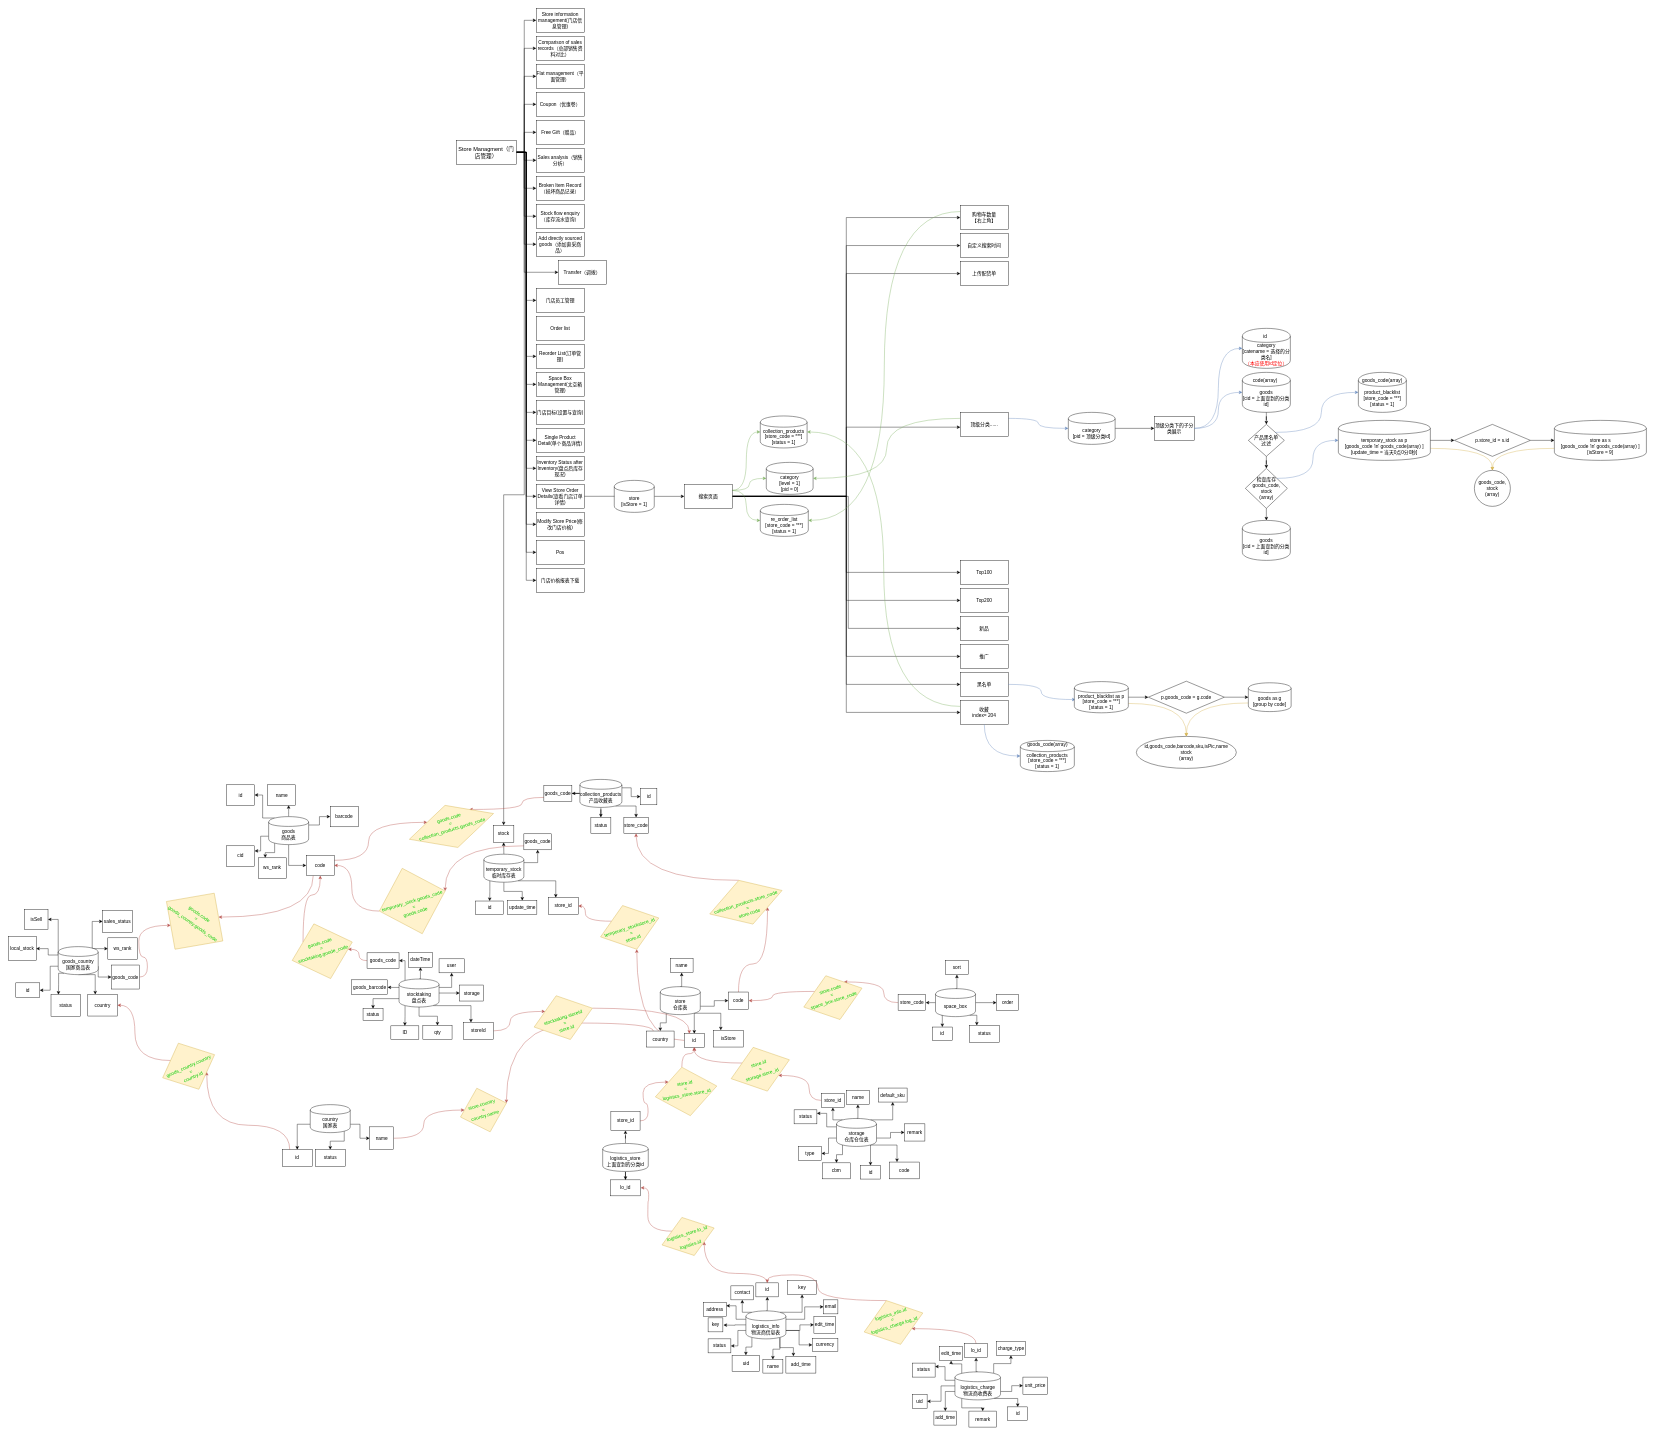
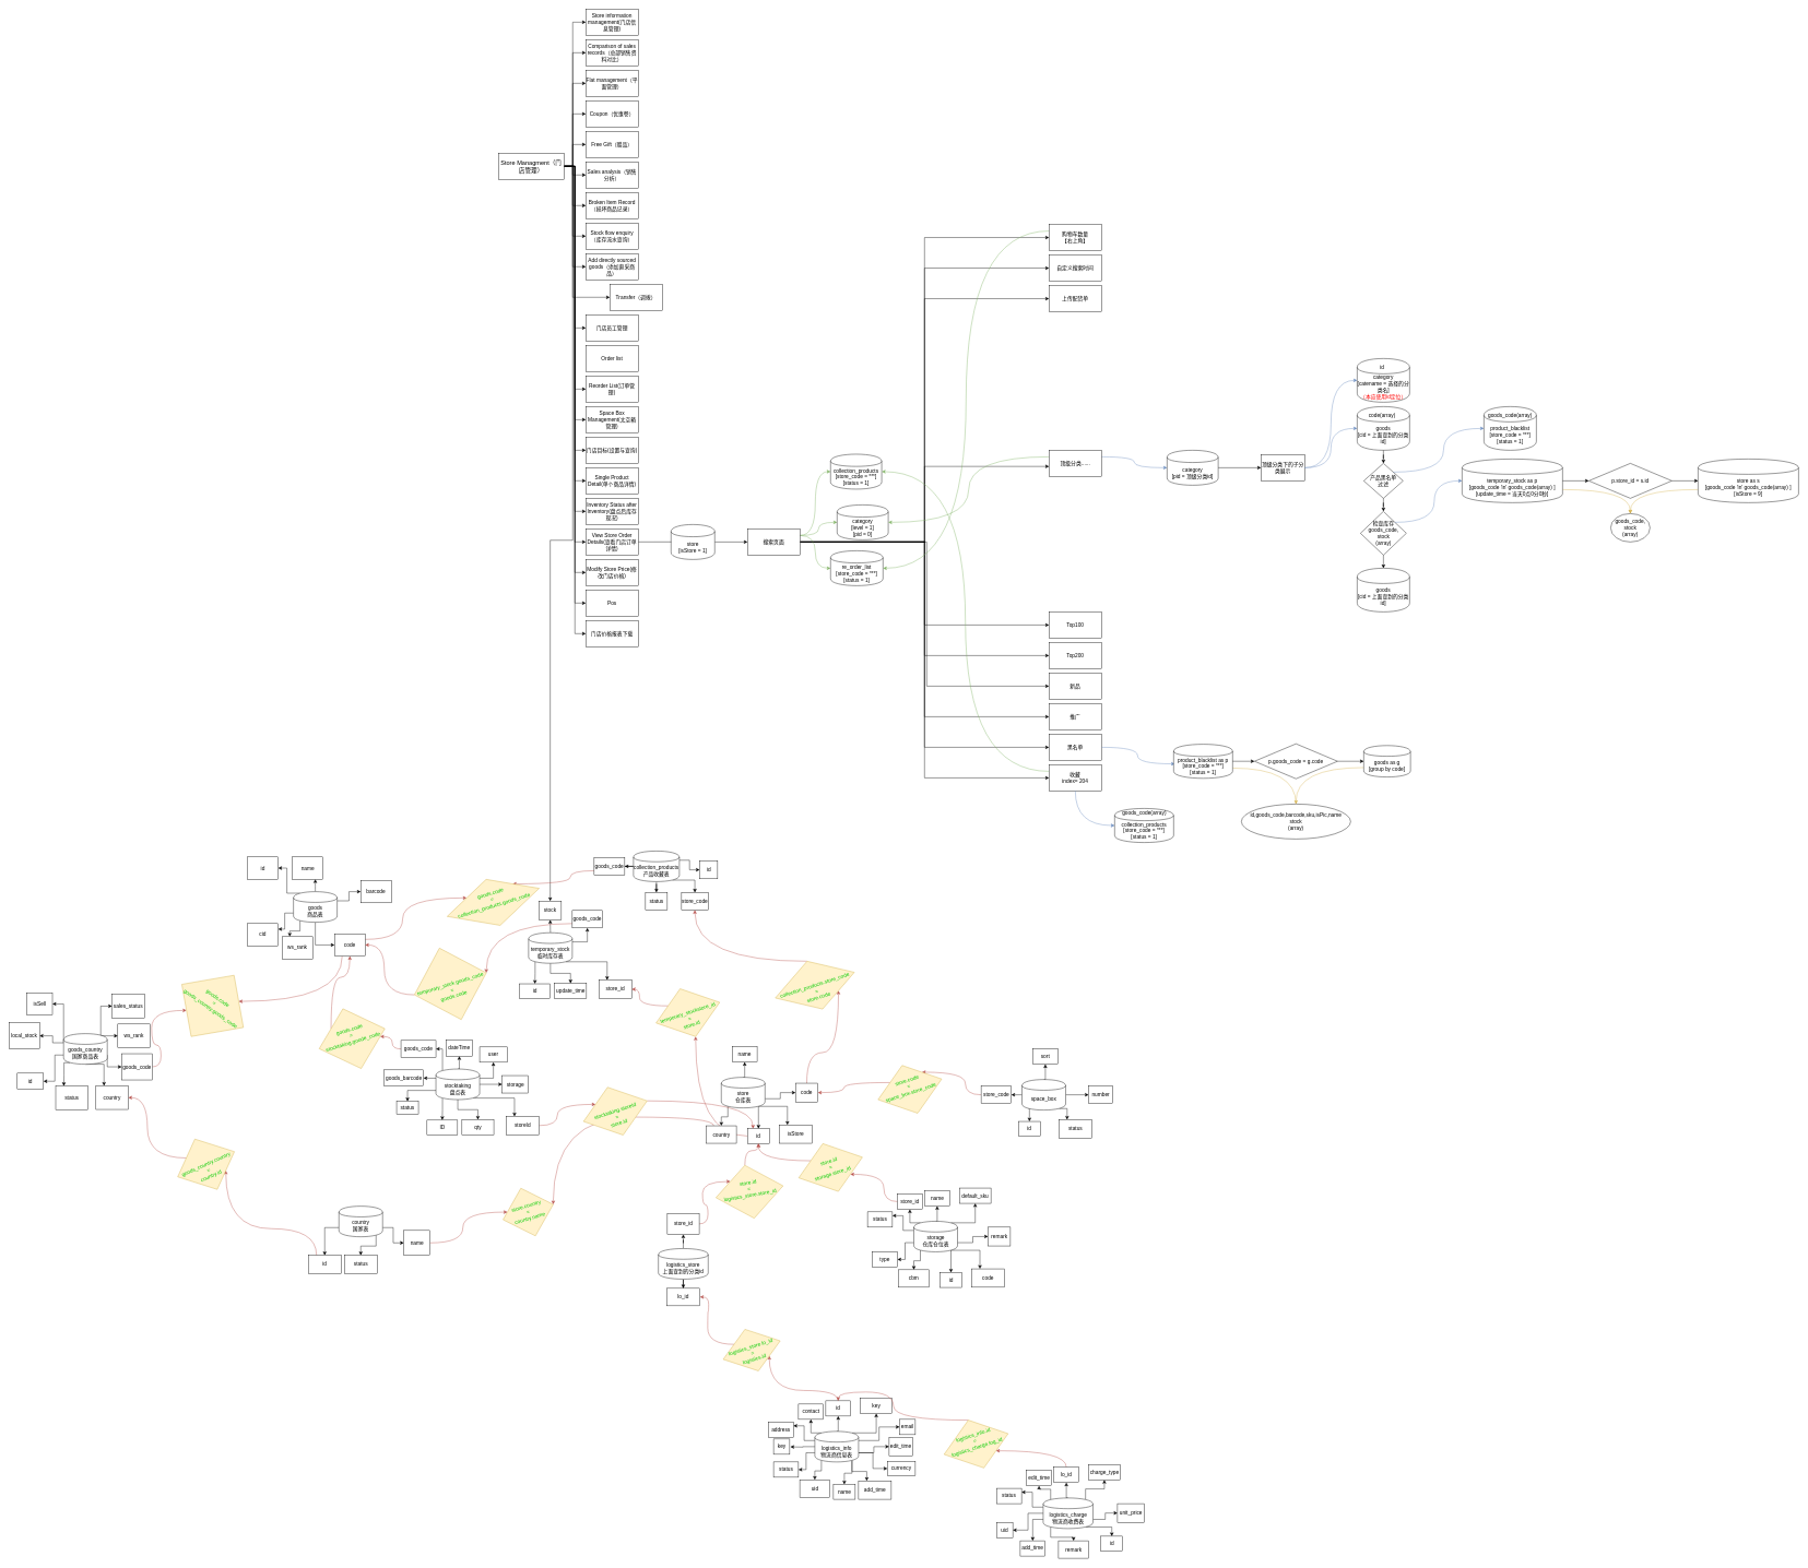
- <mxCell id="105" value="goods_code,&lt;br&gt;stock&lt;br&gt;(array)" style="ellipse;whiteSpace=wrap;html=1;aspect=fixed;" vertex="1" parent="1"><mxGeometry x="3685" y="1175" width="90" height="90" as="geometry" /></mxCell>
+ <mxCell id="105" value="goods_code,&lt;br&gt;stock&lt;br&gt;(array)" style="ellipse;whiteSpace=wrap;html=1;aspect=fixed;" vertex="1" parent="1"><mxGeometry x="3685" y="1175" width="90" height="65" as="geometry" /></mxCell>
- <mxCell id="108" style="edgeStyle=orthogonalEdgeStyle;orthogonalLoop=1;jettySize=auto;html=1;exitX=1;exitY=0.7;exitDx=0;exitDy=0;curved=1;fillColor=#fff2cc;strokeColor=#d6b656;entryX=0.5;entryY=0;entryDx=0;entryDy=0;" edge="1" parent="1" source="109" target="114"><mxGeometry relative="1" as="geometry"><mxPoint x="2967" y="1828" as="targetPoint" /></mxGeometry></mxCell>
+ <mxCell id="108" style="edgeStyle=orthogonalEdgeStyle;orthogonalLoop=1;jettySize=auto;html=1;exitX=1;exitY=0.7;exitDx=0;exitDy=0;curved=1;fillColor=#fff2cc;strokeColor=#d6b656;entryX=0.5;entryY=0;entryDx=0;entryDy=0;endArrow=none;" edge="1" parent="1" source="109" target="114"><mxGeometry relative="1" as="geometry"><mxPoint x="2967" y="1828" as="targetPoint" /></mxGeometry></mxCell>
- <mxCell id="297" value="order" style="rounded=0;whiteSpace=wrap;html=1;" vertex="1" parent="1"><mxGeometry x="2490.5" y="2485.5" width="55" height="40" as="geometry" /></mxCell>
+ <mxCell id="297" value="number" style="rounded=0;whiteSpace=wrap;html=1;" vertex="1" parent="1"><mxGeometry x="2490.5" y="2485.5" width="55" height="40" as="geometry" /></mxCell>
